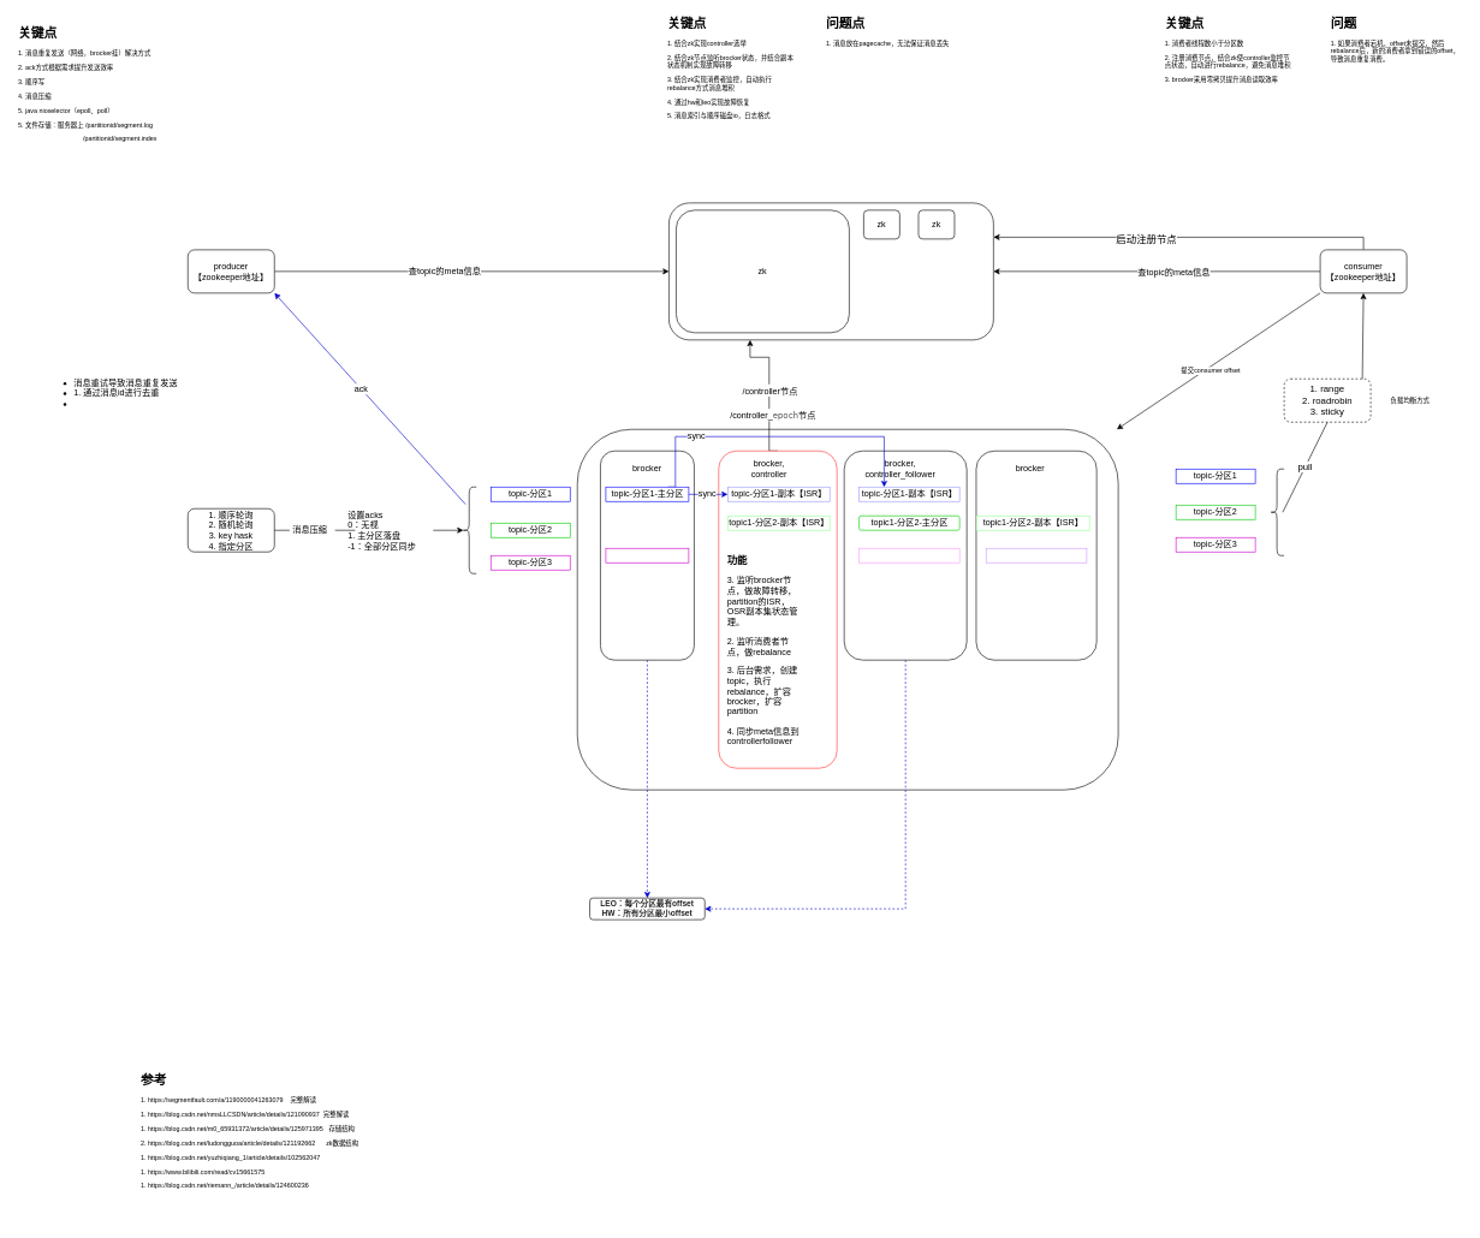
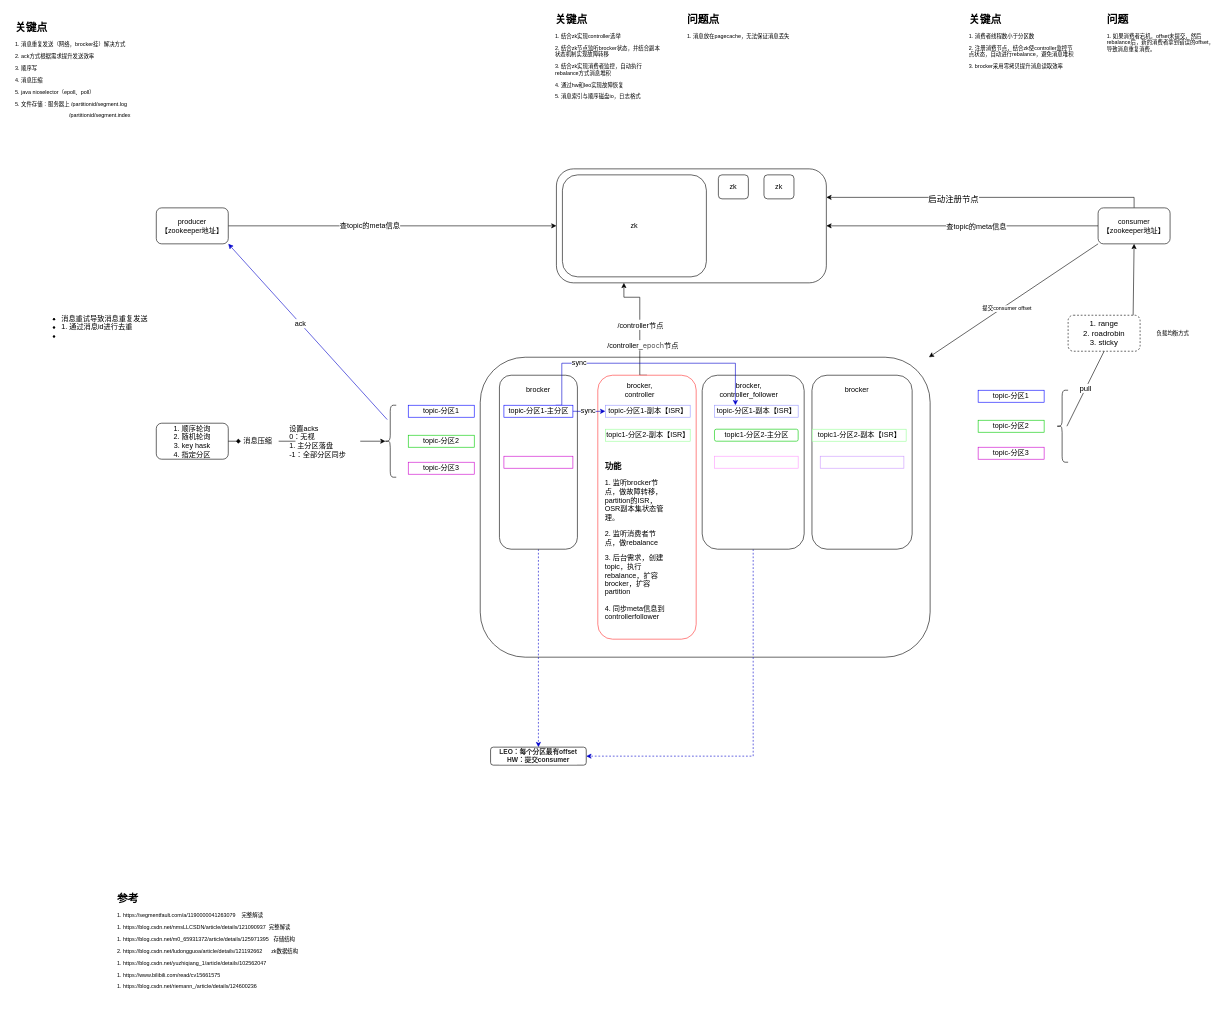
- <mxCell id="53" value="" style="edgeStyle=orthogonalEdgeStyle;rounded=0;orthogonalLoop=1;jettySize=auto;html=1;exitX=1;exitY=0.5;exitDx=0;exitDy=0;entryX=0.1;entryY=0.5;entryDx=0;entryDy=0;entryPerimeter=0;fontSize=12;endArrow=none;" parent="1" source="47" target="52" edge="1"><mxGeometry relative="1" as="geometry"><mxPoint x="380" y="735" as="sourcePoint" /><mxPoint x="536" y="735" as="targetPoint" /></mxGeometry></mxCell>
+ <mxCell id="53" value="" style="edgeStyle=orthogonalEdgeStyle;rounded=0;orthogonalLoop=1;jettySize=auto;html=1;exitX=1;exitY=0.5;exitDx=0;exitDy=0;entryX=0.1;entryY=0.5;entryDx=0;entryDy=0;entryPerimeter=0;fontSize=12;endArrow=diamond;" parent="1" source="47" target="52" edge="1"><mxGeometry relative="1" as="geometry"><mxPoint x="380" y="735" as="sourcePoint" /><mxPoint x="536" y="735" as="targetPoint" /></mxGeometry></mxCell>
- <mxCell id="42" value="&lt;h1 style=&quot;font-size: 14px;&quot;&gt;功能&lt;/h1&gt;&lt;p&gt;3. 监听brocker节点，做故障转移，partition的ISR，OSR副本集状态管理。&lt;/p&gt;&lt;p&gt;2. 监听消费者节点，做rebalance&lt;/p&gt;&lt;p&gt;3. 后台需求，创建topic，执行rebalance，扩容brocker，扩容partition&lt;/p&gt;&lt;p&gt;4. 同步meta信息到controllerfollower&lt;/p&gt;" style="text;html=1;strokeColor=none;fillColor=none;spacing=5;spacingTop=-20;whiteSpace=wrap;overflow=hidden;rounded=0;" parent="1" vertex="1"><mxGeometry x="1003" y="770" width="117" height="285" as="geometry" /></mxCell>
+ <mxCell id="42" value="&lt;h1 style=&quot;font-size: 14px;&quot;&gt;功能&lt;/h1&gt;&lt;p&gt;1. 监听brocker节点，做故障转移，partition的ISR，OSR副本集状态管理。&lt;/p&gt;&lt;p&gt;2. 监听消费者节点，做rebalance&lt;/p&gt;&lt;p&gt;3. 后台需求，创建topic，执行rebalance，扩容brocker，扩容partition&lt;/p&gt;&lt;p&gt;4. 同步meta信息到controllerfollower&lt;/p&gt;" style="text;html=1;strokeColor=none;fillColor=none;spacing=5;spacingTop=-20;whiteSpace=wrap;overflow=hidden;rounded=0;" parent="1" vertex="1"><mxGeometry x="1003" y="770" width="117" height="285" as="geometry" /></mxCell>
- <mxCell id="56" value="&lt;h3 style=&quot;margin: 0px; padding: 0px; overflow-y: auto; max-width: 100%; color: rgb(34, 34, 34); font-family: arial; background-color: rgb(255, 255, 255); font-size: 11px;&quot; data-diagnose-id=&quot;2a86fd555b4557e9439bbff355b6708e&quot; data-from-paste=&quot;1&quot; class=&quot;md-end-block md-heading&quot;&gt;&lt;span style=&quot;max-width: 100%; box-sizing: border-box; font-size: 11px;&quot; data-diagnose-id=&quot;c74de090c98f4c5f0873b493fd9d4034&quot; data-from-paste=&quot;1&quot;&gt;&lt;font style=&quot;font-size: 11px;&quot;&gt;LEO：每个分区最有offset&lt;/font&gt;&lt;/span&gt;&lt;/h3&gt;&lt;h3 style=&quot;margin: 0px; padding: 0px; overflow-y: auto; max-width: 100%; color: rgb(34, 34, 34); font-family: arial; background-color: rgb(255, 255, 255); font-size: 11px;&quot; data-diagnose-id=&quot;2a86fd555b4557e9439bbff355b6708e&quot; data-from-paste=&quot;1&quot; class=&quot;md-end-block md-heading&quot;&gt;&lt;span style=&quot;max-width: 100%; box-sizing: border-box; font-size: 11px;&quot; data-diagnose-id=&quot;c74de090c98f4c5f0873b493fd9d4034&quot; data-from-paste=&quot;1&quot;&gt;&lt;font style=&quot;font-size: 11px;&quot;&gt;HW：所有分区最小offset&lt;/font&gt;&lt;/span&gt;&lt;/h3&gt;" style="rounded=1;whiteSpace=wrap;html=1;strokeColor=#000000;fontSize=5;align=center;" parent="1" vertex="1"><mxGeometry x="817.25" y="1245" width="159.5" height="30" as="geometry" /></mxCell>
+ <mxCell id="56" value="&lt;h3 style=&quot;margin: 0px; padding: 0px; overflow-y: auto; max-width: 100%; color: rgb(34, 34, 34); font-family: arial; background-color: rgb(255, 255, 255); font-size: 11px;&quot; data-diagnose-id=&quot;2a86fd555b4557e9439bbff355b6708e&quot; data-from-paste=&quot;1&quot; class=&quot;md-end-block md-heading&quot;&gt;&lt;span style=&quot;max-width: 100%; box-sizing: border-box; font-size: 11px;&quot; data-diagnose-id=&quot;c74de090c98f4c5f0873b493fd9d4034&quot; data-from-paste=&quot;1&quot;&gt;&lt;font style=&quot;font-size: 11px;&quot;&gt;LEO：每个分区最有offset&lt;/font&gt;&lt;/span&gt;&lt;/h3&gt;&lt;h3 style=&quot;margin: 0px; padding: 0px; overflow-y: auto; max-width: 100%; color: rgb(34, 34, 34); font-family: arial; background-color: rgb(255, 255, 255); font-size: 11px;&quot; data-diagnose-id=&quot;2a86fd555b4557e9439bbff355b6708e&quot; data-from-paste=&quot;1&quot; class=&quot;md-end-block md-heading&quot;&gt;&lt;span style=&quot;max-width: 100%; box-sizing: border-box; font-size: 11px;&quot; data-diagnose-id=&quot;c74de090c98f4c5f0873b493fd9d4034&quot; data-from-paste=&quot;1&quot;&gt;&lt;font style=&quot;font-size: 11px;&quot;&gt;HW：提交consumer&lt;/font&gt;&lt;/span&gt;&lt;/h3&gt;" style="rounded=1;whiteSpace=wrap;html=1;strokeColor=#000000;fontSize=5;align=center;" parent="1" vertex="1"><mxGeometry x="817.25" y="1245" width="159.5" height="30" as="geometry" /></mxCell>
